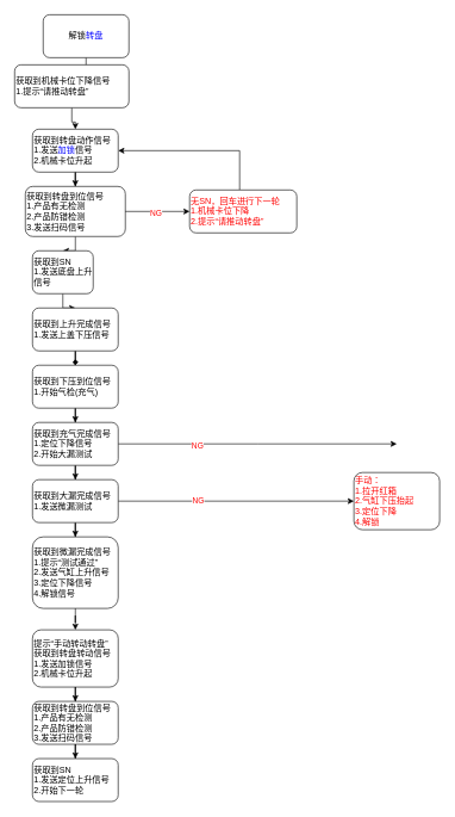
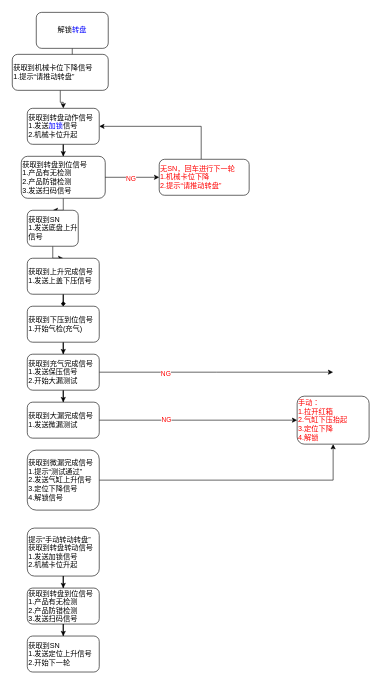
- <mxCell id="23" value="获取到充气完成信号&lt;br&gt;1.定位下降信号&lt;br&gt;2.开始大漏测试" style="whiteSpace=wrap;html=1;align=left;rounded=1;" parent="1" vertex="1"><mxGeometry x="45" y="590" width="120" height="60" as="geometry" /></mxCell>
+ <mxCell id="23" value="获取到充气完成信号&lt;br&gt;1.发送保压信号&lt;br&gt;2.开始大漏测试" style="whiteSpace=wrap;html=1;align=left;rounded=1;" parent="1" vertex="1"><mxGeometry x="45" y="590" width="120" height="60" as="geometry" /></mxCell>
- <mxCell id="24" value="" style="edgeStyle=orthogonalEdgeStyle;rounded=0;orthogonalLoop=1;jettySize=auto;html=1;" parent="1" source="27" target="29" edge="1"><mxGeometry relative="1" as="geometry" /></mxCell>
- <mxCell id="28" value="" style="edgeStyle=orthogonalEdgeStyle;rounded=0;orthogonalLoop=1;jettySize=auto;html=1;" parent="1" source="29" target="31" edge="1"><mxGeometry relative="1" as="geometry" /></mxCell>
+ <mxCell id="28" value="" style="edgeStyle=orthogonalEdgeStyle;rounded=0;orthogonalLoop=1;jettySize=auto;html=1;" parent="1" source="29" target="35" edge="1"><mxGeometry relative="1" as="geometry" /></mxCell>
